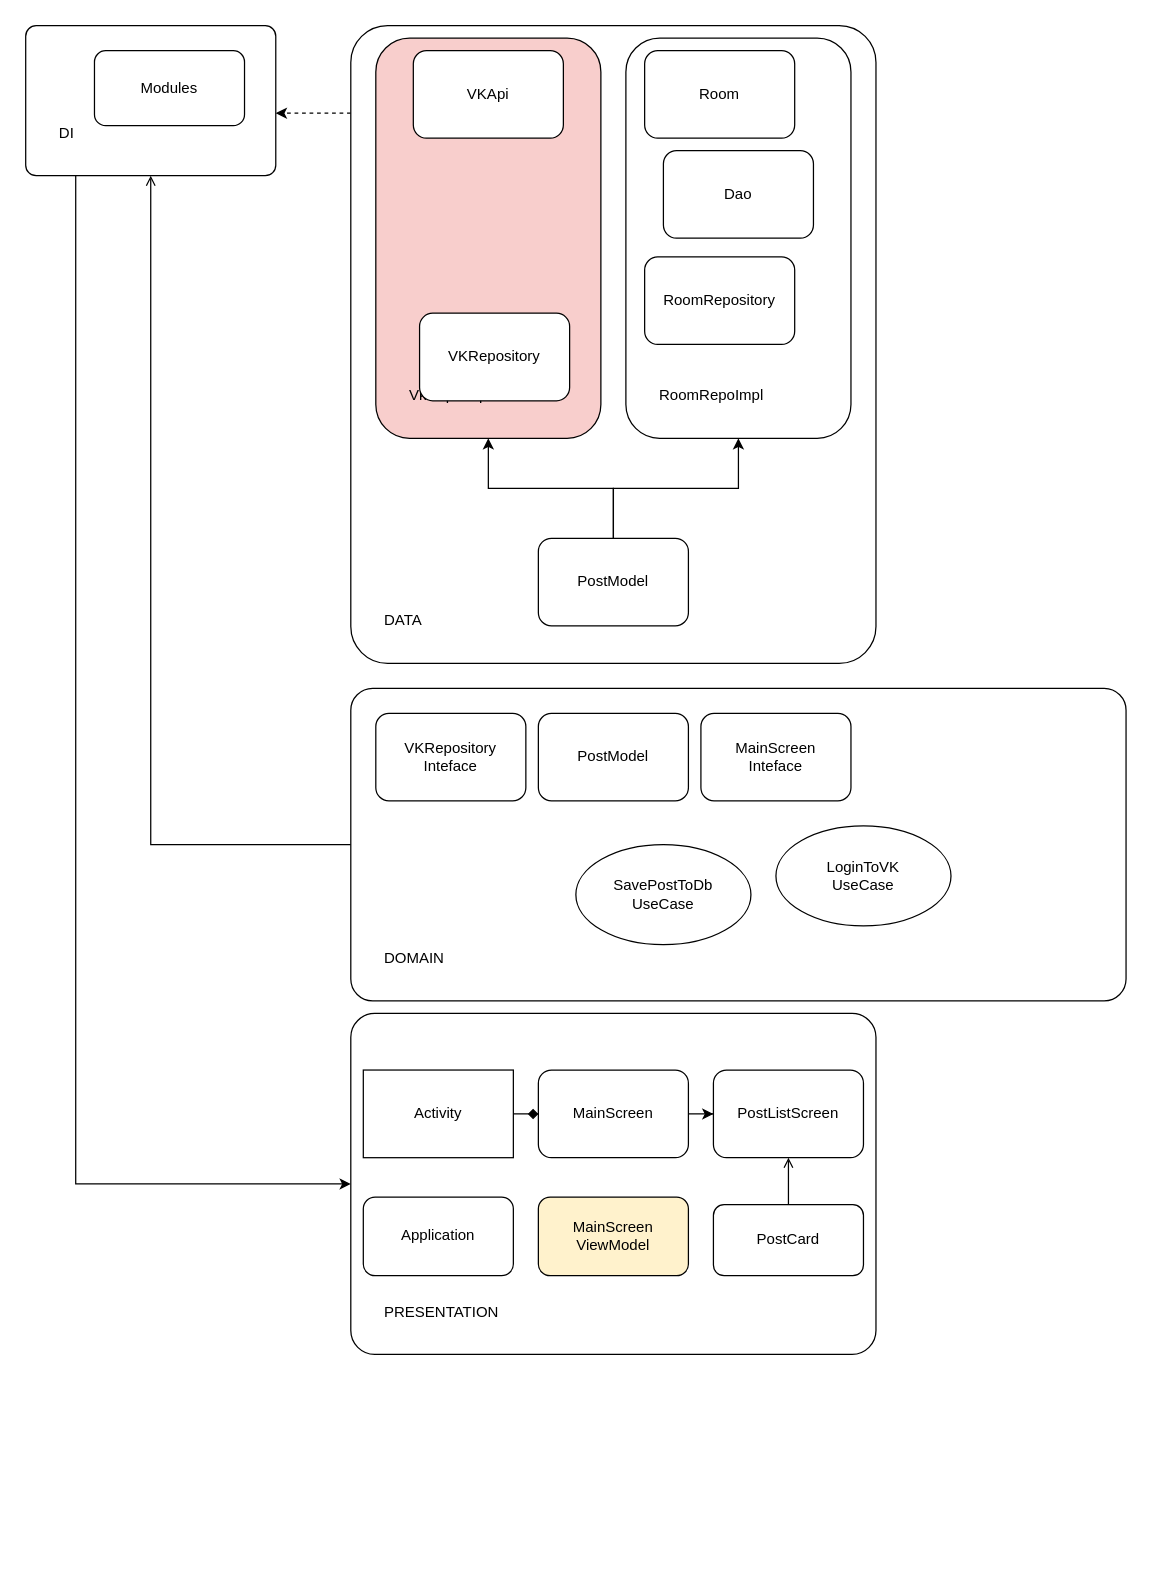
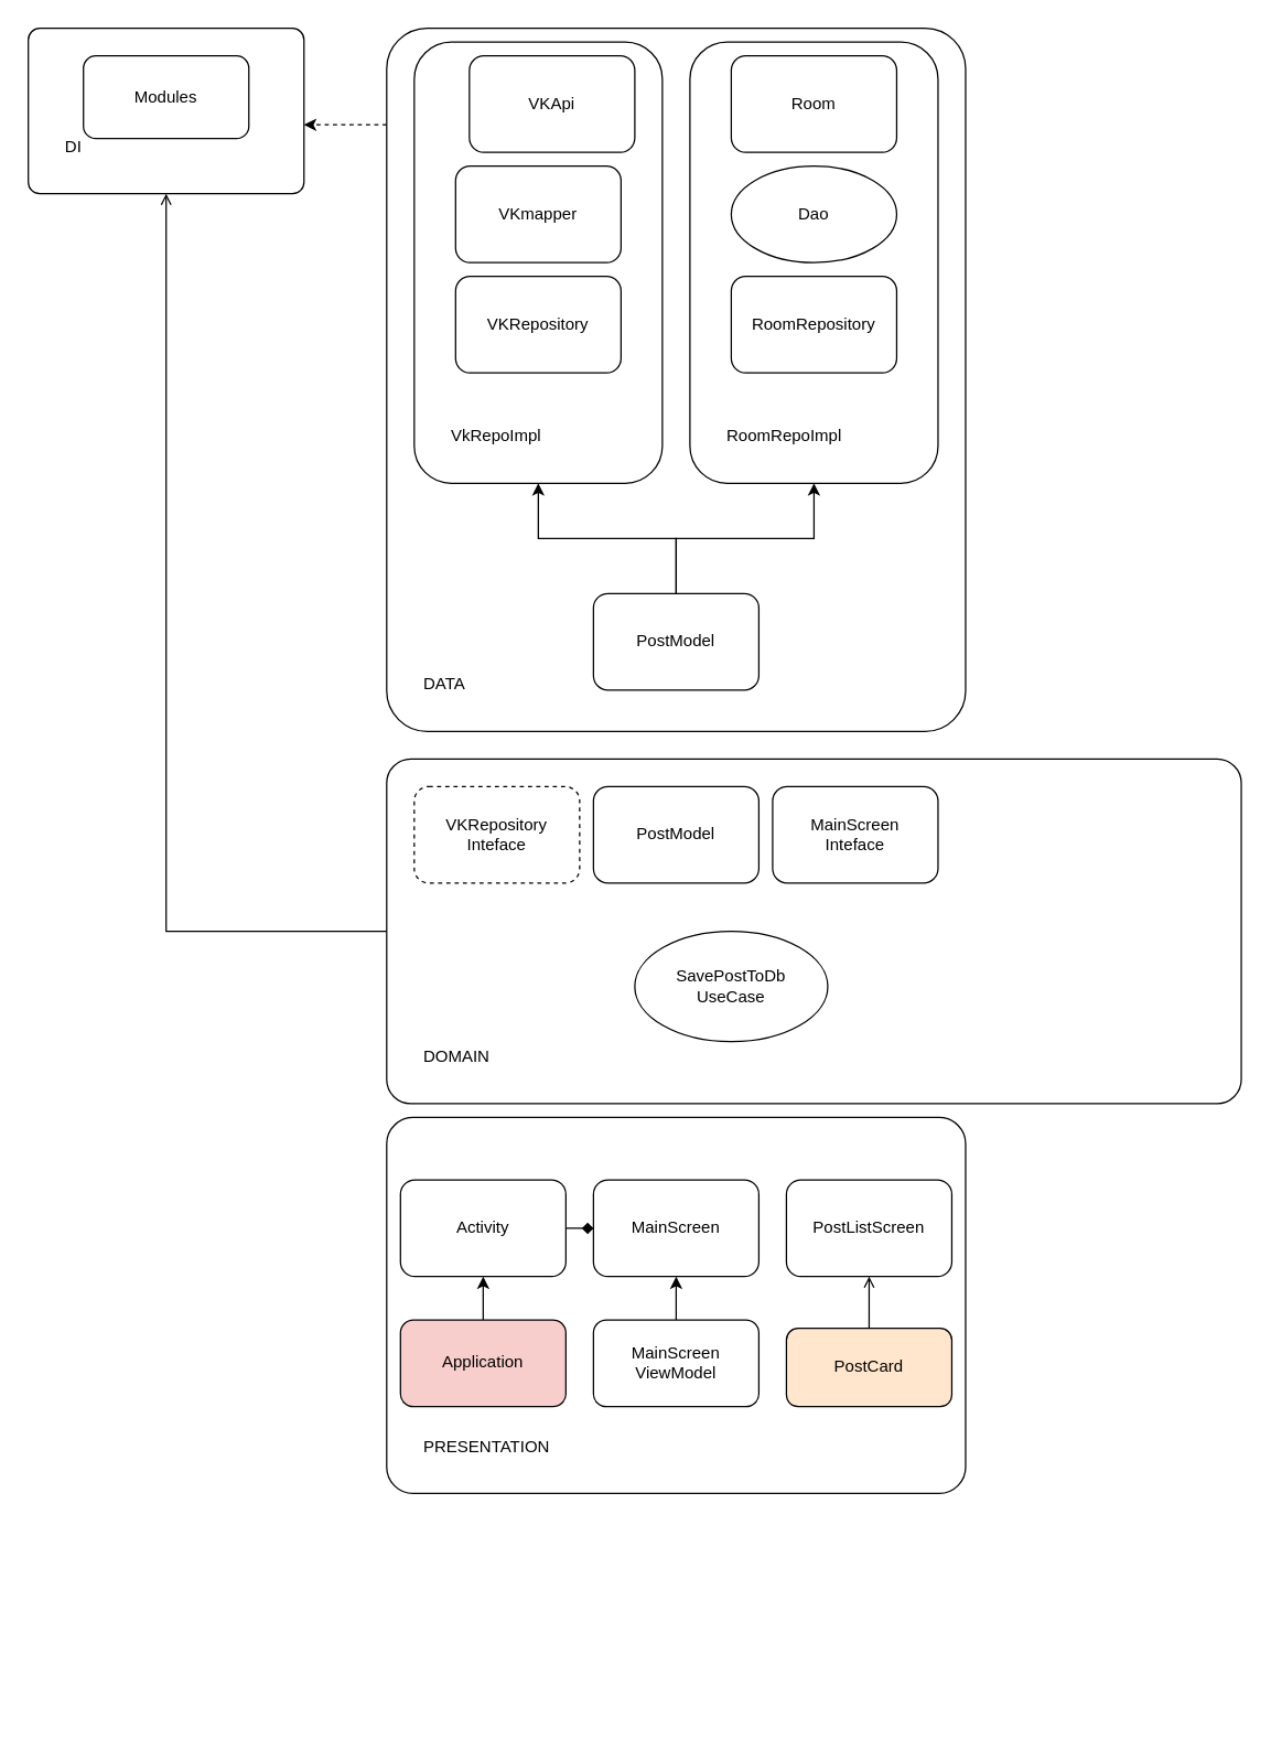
- <mxCell id="7" value="Modules" style="rounded=1;whiteSpace=wrap;html=1;" parent="5" vertex="1"><mxGeometry x="55" y="20" width="120" height="60" as="geometry" /></mxCell>
+ <mxCell id="7" value="Modules" style="rounded=1;whiteSpace=wrap;html=1;" parent="5" vertex="1"><mxGeometry x="40" y="20" width="120" height="60" as="geometry" /></mxCell>
- <mxCell id="15" value="VKApi" style="rounded=1;whiteSpace=wrap;html=1;" parent="11" vertex="1"><mxGeometry x="30" y="10" width="120" height="70" as="geometry" /></mxCell>
+ <mxCell id="15" value="VKApi" style="rounded=1;whiteSpace=wrap;html=1;" parent="11" vertex="1"><mxGeometry x="40" y="10" width="120" height="70" as="geometry" /></mxCell>
- <mxCell id="20" value="Room" style="rounded=1;whiteSpace=wrap;html=1;" parent="16" vertex="1"><mxGeometry x="15" y="10" width="120" height="70" as="geometry" /></mxCell>
+ <mxCell id="20" value="Room" style="rounded=1;whiteSpace=wrap;html=1;" parent="16" vertex="1"><mxGeometry x="30" y="10" width="120" height="70" as="geometry" /></mxCell>
+ <mxCell id="14" value="VKmapper" style="rounded=1;whiteSpace=wrap;html=1;" parent="11" vertex="1"><mxGeometry x="30" y="90" width="120" height="70" as="geometry" /></mxCell>
- <mxCell id="19" value="Dao" style="rounded=1;whiteSpace=wrap;html=1;" parent="16" vertex="1"><mxGeometry x="30" y="90" width="120" height="70" as="geometry" /></mxCell>
+ <mxCell id="19" value="Dao" style="ellipse;whiteSpace=wrap;html=1;" parent="16" vertex="1"><mxGeometry x="30" y="90" width="120" height="70" as="geometry" /></mxCell>
- <mxCell id="18" value="RoomRepository" style="rounded=1;whiteSpace=wrap;html=1;" parent="16" vertex="1"><mxGeometry x="15" y="175" width="120" height="70" as="geometry" /></mxCell>
+ <mxCell id="18" value="RoomRepository" style="rounded=1;whiteSpace=wrap;html=1;" parent="16" vertex="1"><mxGeometry x="30" y="170" width="120" height="70" as="geometry" /></mxCell>
- <mxCell id="13" value="VKRepository" style="rounded=1;whiteSpace=wrap;html=1;" parent="11" vertex="1"><mxGeometry x="35" y="220" width="120" height="70" as="geometry" /></mxCell>
+ <mxCell id="13" value="VKRepository" style="rounded=1;whiteSpace=wrap;html=1;" parent="11" vertex="1"><mxGeometry x="30" y="170" width="120" height="70" as="geometry" /></mxCell>
- <mxCell id="12" value="VkRepoImpl" style="rounded=1;whiteSpace=wrap;html=1;verticalAlign=bottom;align=left;spacingLeft=25;spacingBottom=25;fillColor=#f8cecc;" parent="11" vertex="1"><mxGeometry width="180" height="320" as="geometry" /></mxCell>
+ <mxCell id="12" value="VkRepoImpl" style="rounded=1;whiteSpace=wrap;html=1;verticalAlign=bottom;align=left;spacingLeft=25;spacingBottom=25;" parent="11" vertex="1"><mxGeometry width="180" height="320" as="geometry" /></mxCell>
- <mxCell id="26" value="VKRepository&lt;div&gt;Inteface&lt;/div&gt;" style="rounded=1;whiteSpace=wrap;html=1;" parent="23" vertex="1"><mxGeometry x="20" y="20" width="120" height="70" as="geometry" /></mxCell>
+ <mxCell id="26" value="VKRepository&lt;div&gt;Inteface&lt;/div&gt;" style="rounded=1;whiteSpace=wrap;html=1;dashed=1;" parent="23" vertex="1"><mxGeometry x="20" y="20" width="120" height="70" as="geometry" /></mxCell>
- <mxCell id="4" style="edgeStyle=orthogonalEdgeStyle;rounded=0;orthogonalLoop=1;jettySize=auto;html=1;entryX=0;entryY=0.5;entryDx=0;entryDy=0;" parent="1" source="6" target="31" edge="1"><mxGeometry relative="1" as="geometry"><mxPoint x="120" y="910" as="targetPoint" /><Array as="points"><mxPoint x="60" y="946" /></Array></mxGeometry></mxCell>
- <mxCell id="28" value="LoginToVK&lt;div&gt;UseCase&lt;/div&gt;" style="ellipse;whiteSpace=wrap;html=1;" parent="23" vertex="1"><mxGeometry x="340" y="110" width="140" height="80" as="geometry" /></mxCell>
- <mxCell id="32" value="Activity" style="whiteSpace=wrap;html=1;strokeColor=default;align=center;verticalAlign=middle;fontFamily=Helvetica;fontSize=12;fontColor=default;fillColor=default;rounded=0;" parent="30" vertex="1"><mxGeometry x="10" y="45.265" width="120" height="70.1" as="geometry" /></mxCell>
+ <mxCell id="32" value="Activity" style="rounded=1;whiteSpace=wrap;html=1;strokeColor=default;align=center;verticalAlign=middle;fontFamily=Helvetica;fontSize=12;fontColor=default;fillColor=default;" parent="30" vertex="1"><mxGeometry x="10" y="45.265" width="120" height="70.1" as="geometry" /></mxCell>
- <mxCell id="38" value="" style="edgeStyle=orthogonalEdgeStyle;rounded=0;orthogonalLoop=1;jettySize=auto;html=1;" parent="30" source="33" target="34" edge="1"><mxGeometry relative="1" as="geometry" /></mxCell>
+ <mxCell id="41" style="edgeStyle=orthogonalEdgeStyle;rounded=0;orthogonalLoop=1;jettySize=auto;html=1;" parent="30" source="42" target="32" edge="1"><mxGeometry relative="1" as="geometry" /></mxCell>
+ <mxCell id="39" style="edgeStyle=orthogonalEdgeStyle;rounded=0;orthogonalLoop=1;jettySize=auto;html=1;" parent="30" source="35" target="33" edge="1"><mxGeometry relative="1" as="geometry" /></mxCell>
- <mxCell id="42" value="Application" style="rounded=1;whiteSpace=wrap;html=1;" parent="30" vertex="1"><mxGeometry x="10" y="146.829" width="120" height="62.927" as="geometry" /></mxCell>
+ <mxCell id="42" value="Application" style="rounded=1;whiteSpace=wrap;html=1;fillColor=#f8cecc;" parent="30" vertex="1"><mxGeometry x="10" y="146.829" width="120" height="62.927" as="geometry" /></mxCell>
- <mxCell id="35" value="MainScreen&lt;div&gt;ViewModel&lt;/div&gt;" style="rounded=1;whiteSpace=wrap;html=1;fillColor=#fff2cc;" parent="30" vertex="1"><mxGeometry x="150" y="146.829" width="120" height="62.927" as="geometry" /></mxCell>
+ <mxCell id="35" value="MainScreen&lt;div&gt;ViewModel&lt;/div&gt;" style="rounded=1;whiteSpace=wrap;html=1;" parent="30" vertex="1"><mxGeometry x="150" y="146.829" width="120" height="62.927" as="geometry" /></mxCell>
- <mxCell id="36" value="PostCard" style="rounded=1;whiteSpace=wrap;html=1;" parent="30" vertex="1"><mxGeometry x="290" y="152.902" width="120" height="56.854" as="geometry" /></mxCell>
+ <mxCell id="36" value="PostCard" style="rounded=1;whiteSpace=wrap;html=1;fillColor=#ffe6cc;" parent="30" vertex="1"><mxGeometry x="290" y="152.902" width="120" height="56.854" as="geometry" /></mxCell>
